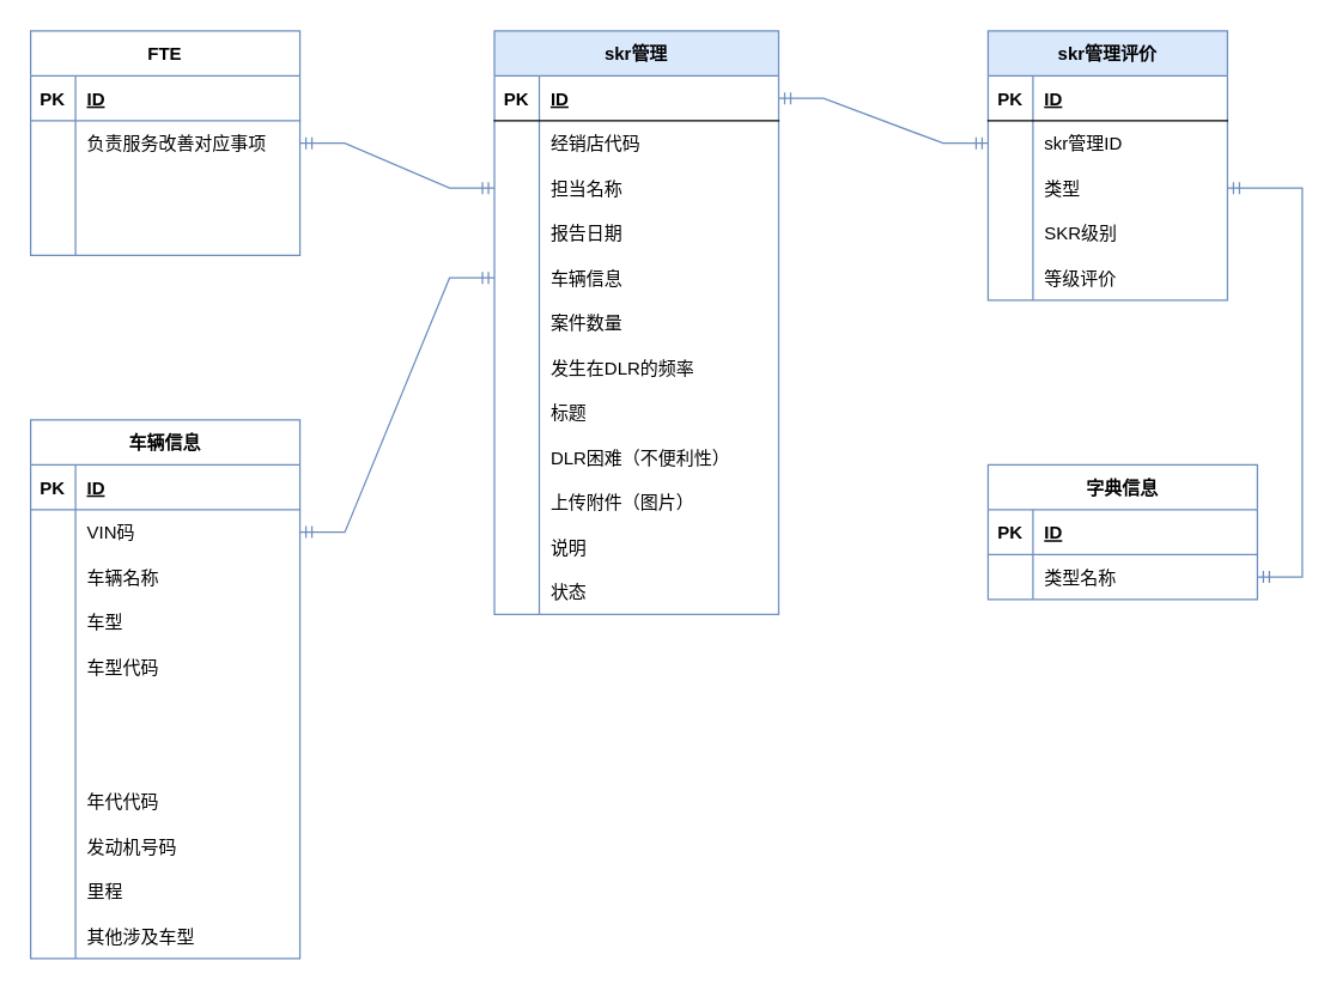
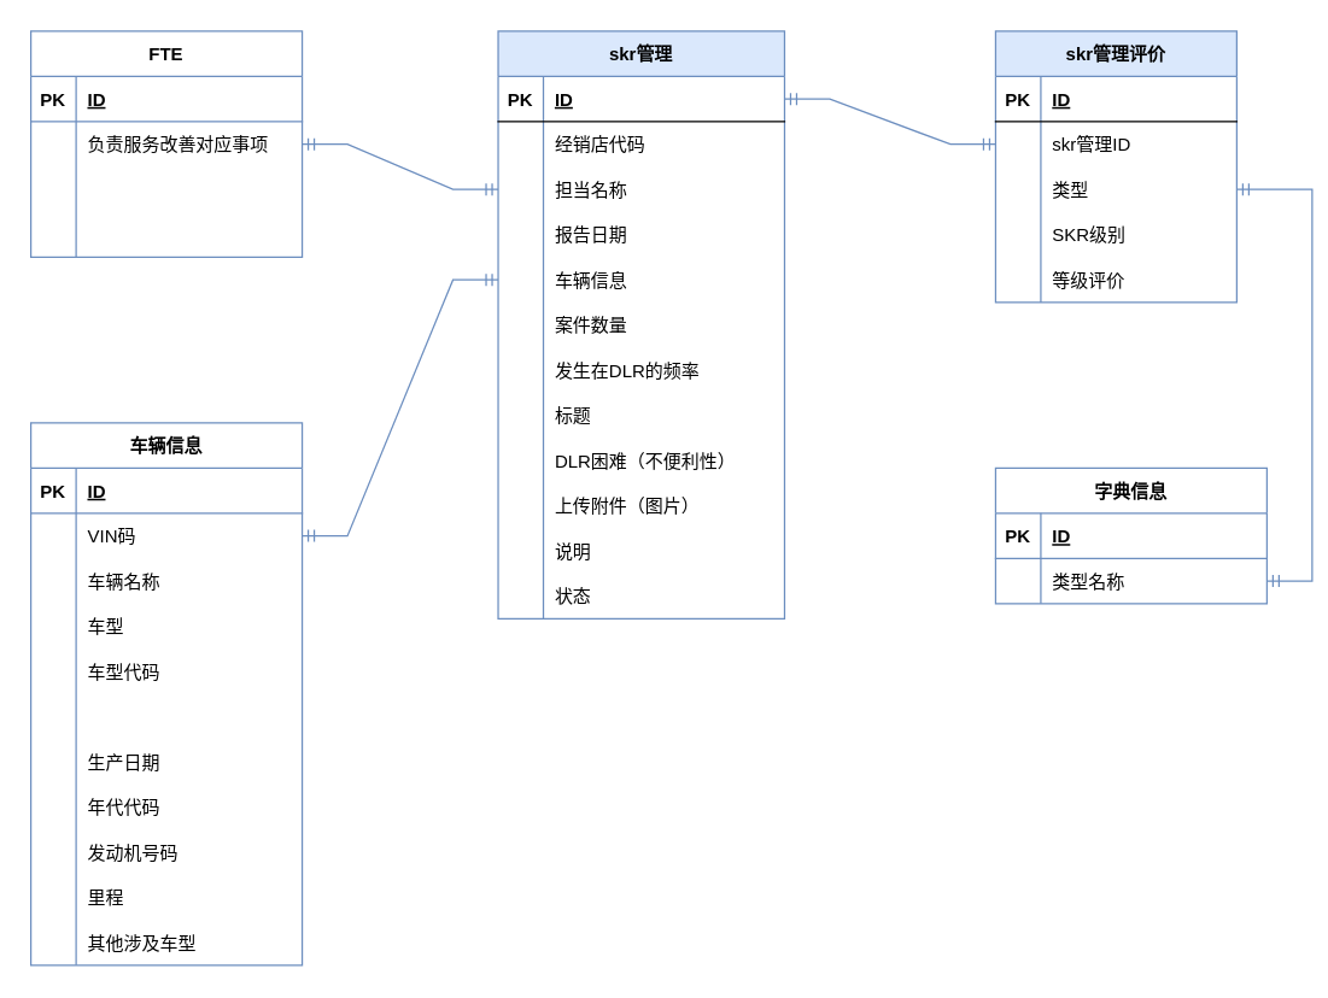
+ <mxCell id="89" value="生产日期" style="shape=partialRectangle;connectable=0;fillColor=none;top=0;left=0;bottom=0;right=0;align=left;spacingLeft=6;overflow=hidden;labelBorderColor=none;strokeColor=#6C8EBF;strokeWidth=1;" vertex="1" parent="87"><mxGeometry x="30" width="150" height="30" as="geometry"><mxRectangle width="150" height="30" as="alternateBounds" /></mxGeometry></mxCell>
